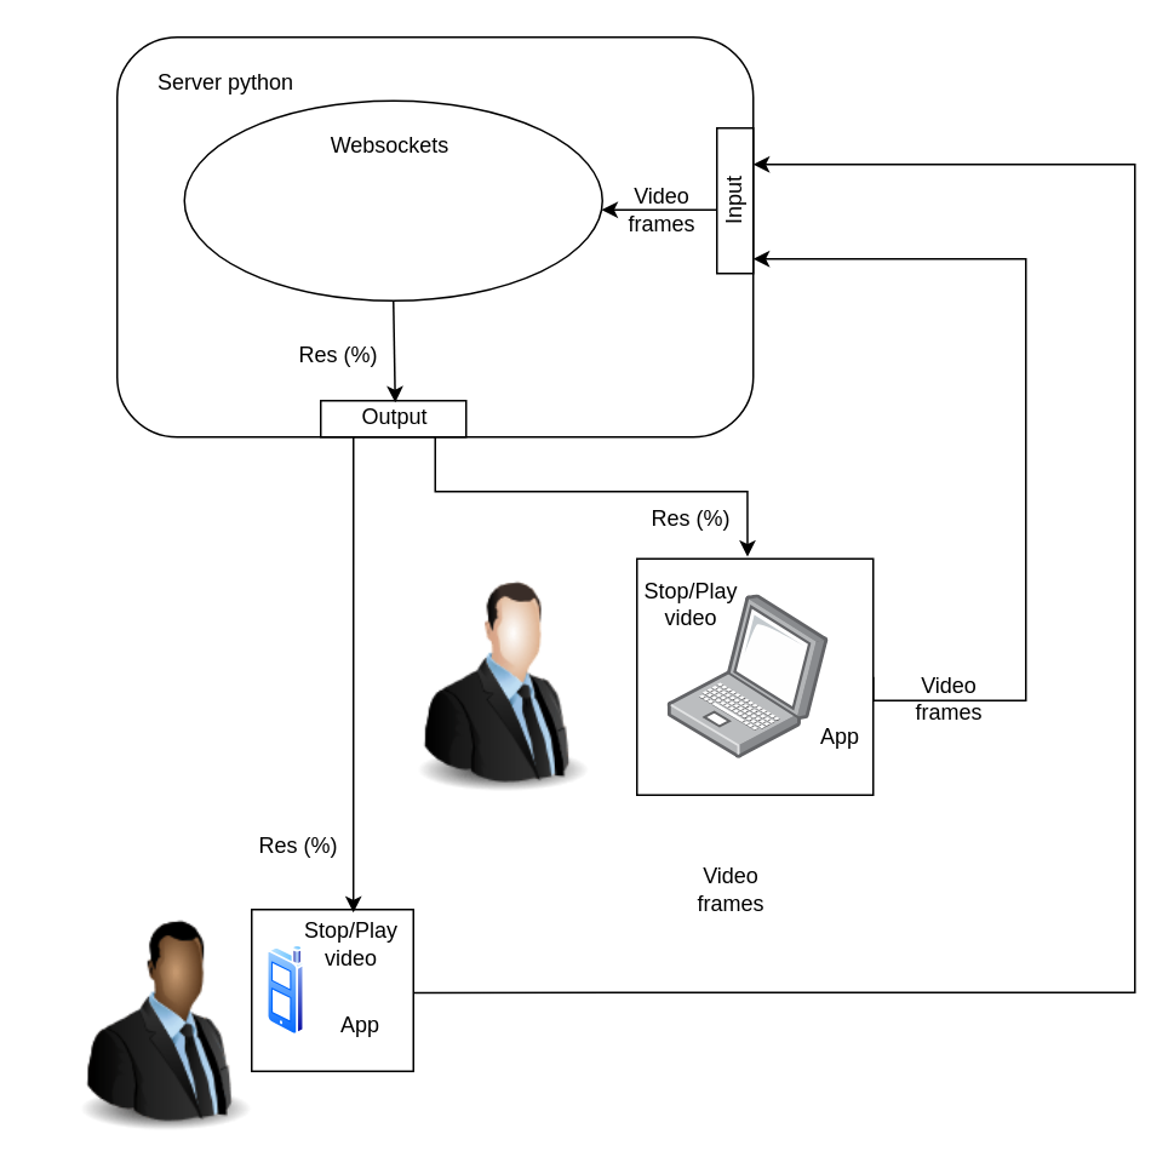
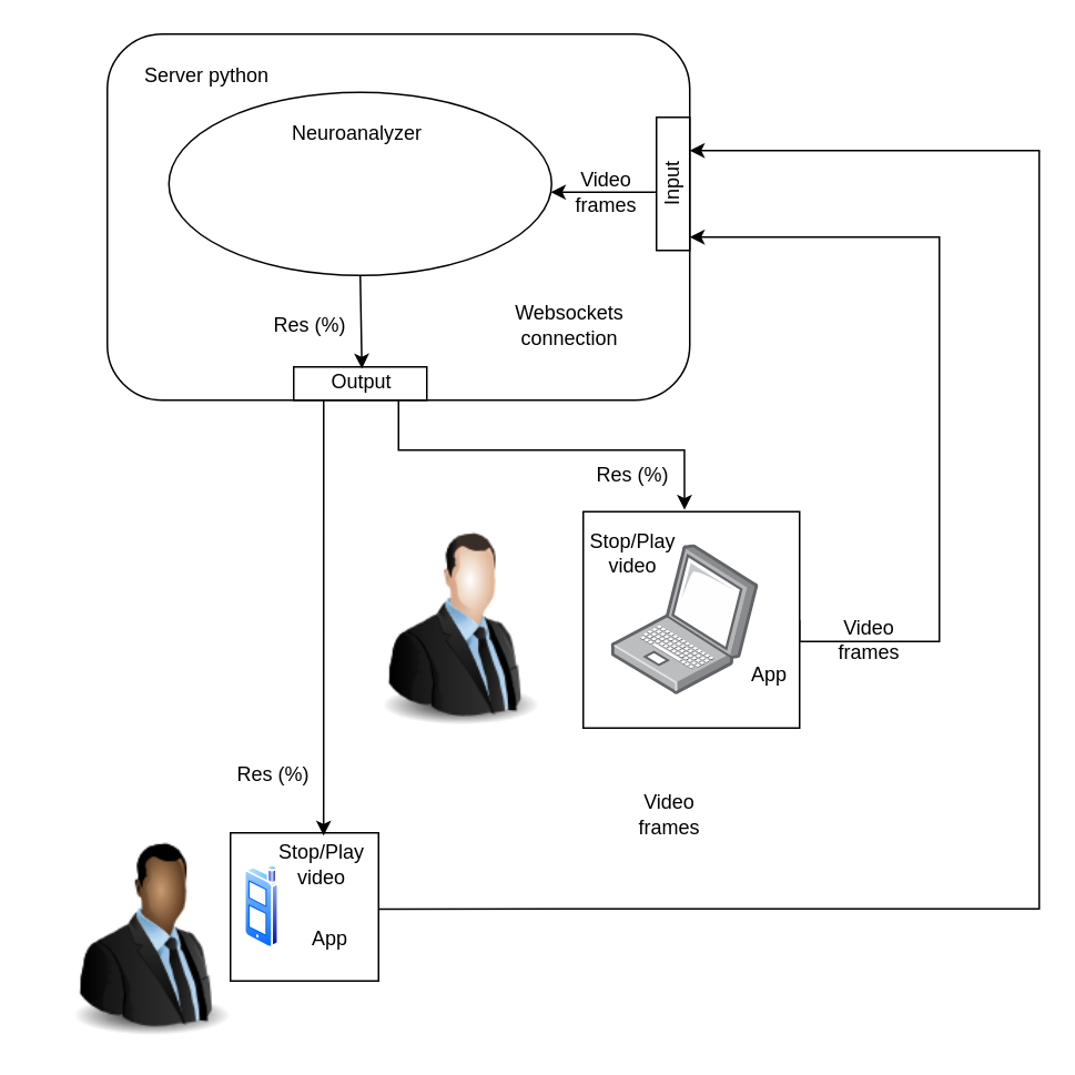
- <mxCell id="7" value="Websockets&amp;nbsp;" style="text;html=1;strokeColor=none;fillColor=none;align=center;verticalAlign=middle;whiteSpace=wrap;rounded=0;" vertex="1" parent="1"><mxGeometry x="151" y="65" width="130" height="30" as="geometry" /></mxCell>
+ <mxCell id="7" value="Neuroanalyzer&amp;nbsp;" style="text;html=1;strokeColor=none;fillColor=none;align=center;verticalAlign=middle;whiteSpace=wrap;rounded=0;" vertex="1" parent="1"><mxGeometry x="151" y="65" width="130" height="30" as="geometry" /></mxCell>
+ <mxCell id="17" value="Websockets connection" style="text;html=1;strokeColor=none;fillColor=none;align=center;verticalAlign=middle;whiteSpace=wrap;rounded=0;" vertex="1" parent="1"><mxGeometry x="312" y="180" width="60" height="30" as="geometry" /></mxCell>
